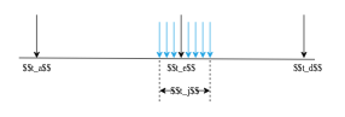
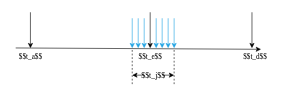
- <mxCell id="2" value="" style="endArrow=none;html=1;entryX=0.669;entryY=0.061;entryDx=0;entryDy=0;entryPerimeter=0;exitX=0.09;exitY=-0.013;exitDx=0;exitDy=0;exitPerimeter=0;" parent="1" source="8" target="6" edge="1"><mxGeometry width="50" height="50" relative="1" as="geometry"><mxPoint x="-130" y="80" as="sourcePoint" /><mxPoint x="540" y="80" as="targetPoint" /></mxGeometry></mxCell>
+ <mxCell id="2" value="" style="endArrow=classic;html=1;entryX=0.669;entryY=0.061;entryDx=0;entryDy=0;entryPerimeter=0;exitX=0.09;exitY=-0.013;exitDx=0;exitDy=0;exitPerimeter=0;" parent="1" source="8" target="6" edge="1"><mxGeometry width="50" height="50" relative="1" as="geometry"><mxPoint x="-130" y="80" as="sourcePoint" /><mxPoint x="540" y="80" as="targetPoint" /></mxGeometry></mxCell>
